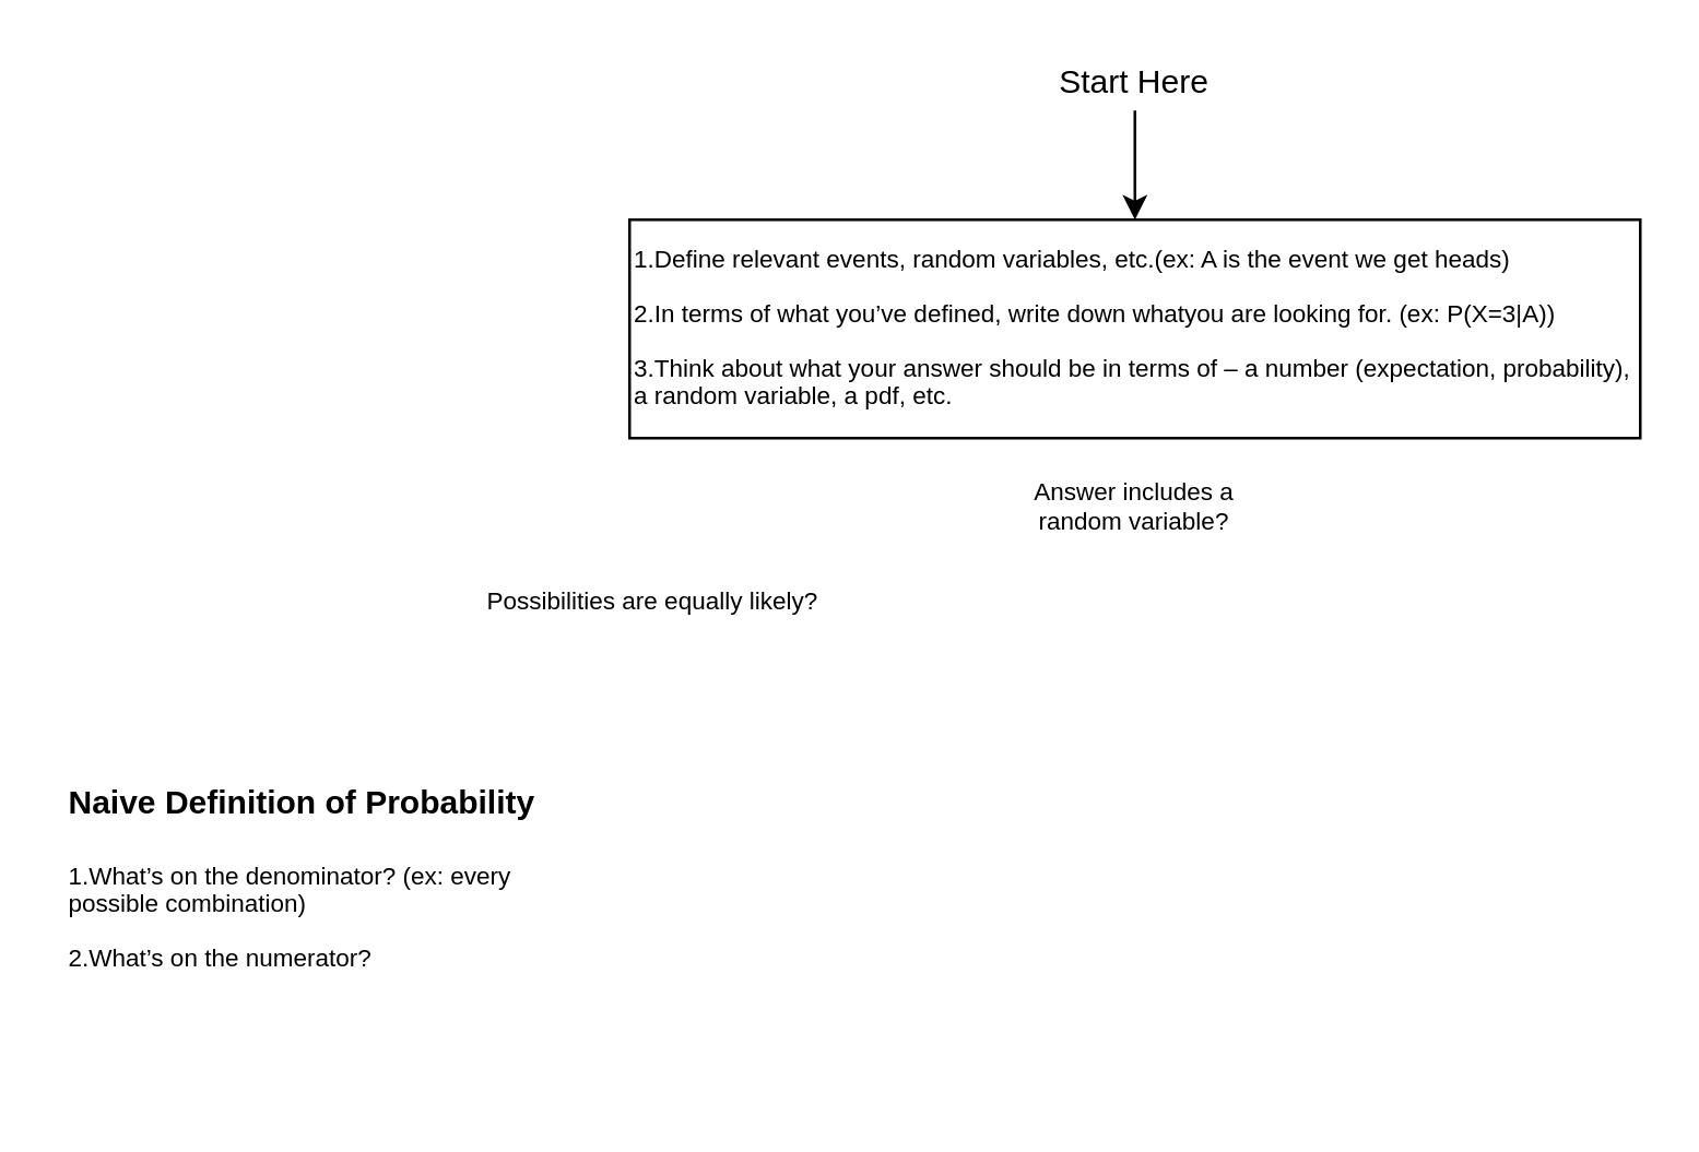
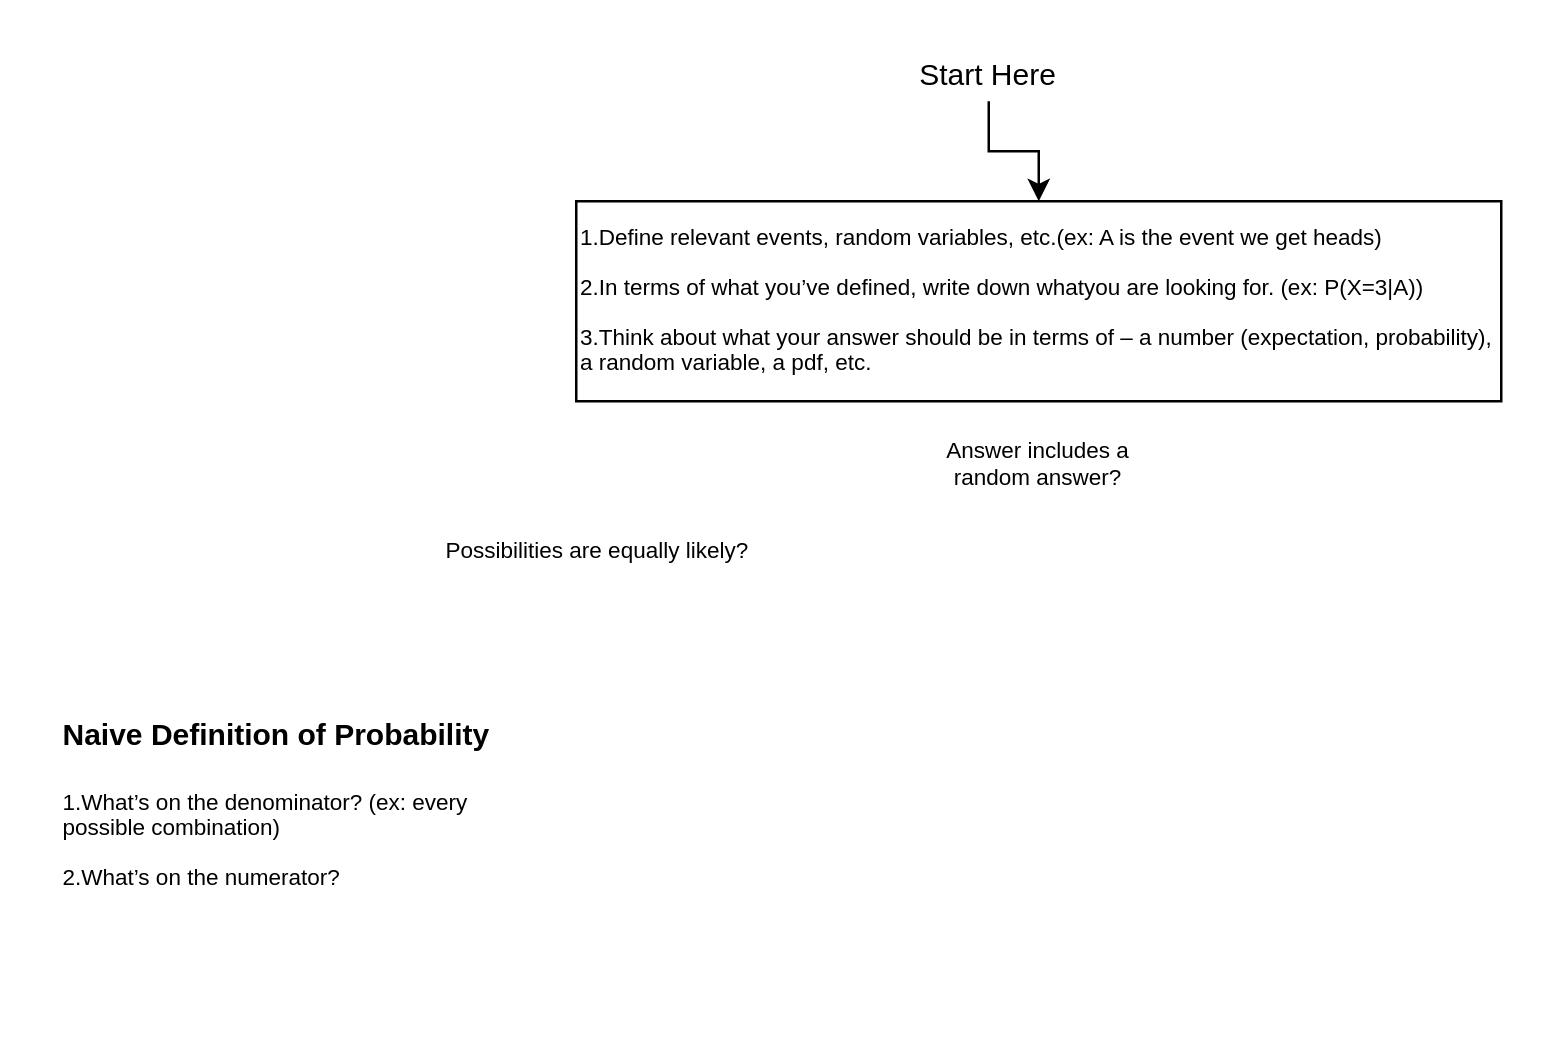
- <mxCell id="4" value="Start Here" style="text;html=1;strokeColor=none;fillColor=none;align=center;verticalAlign=middle;whiteSpace=wrap;rounded=0;" vertex="1" parent="1"><mxGeometry x="375" y="20" width="80" height="20" as="geometry" /></mxCell>
+ <mxCell id="4" value="Start Here" style="text;html=1;strokeColor=none;fillColor=none;align=center;verticalAlign=middle;whiteSpace=wrap;rounded=0;" vertex="1" parent="1"><mxGeometry x="355" y="20" width="80" height="20" as="geometry" /></mxCell>
- <mxCell id="5" value="Answer includes a random variable?" style="text;html=1;strokeColor=none;fillColor=none;align=center;verticalAlign=middle;whiteSpace=wrap;rounded=0;fontSize=9;" vertex="1" parent="1"><mxGeometry x="370" y="170" width="90" height="30" as="geometry" /></mxCell>
+ <mxCell id="5" value="Answer includes a random answer?" style="text;html=1;strokeColor=none;fillColor=none;align=center;verticalAlign=middle;whiteSpace=wrap;rounded=0;fontSize=9;" vertex="1" parent="1"><mxGeometry x="370" y="170" width="90" height="30" as="geometry" /></mxCell>
